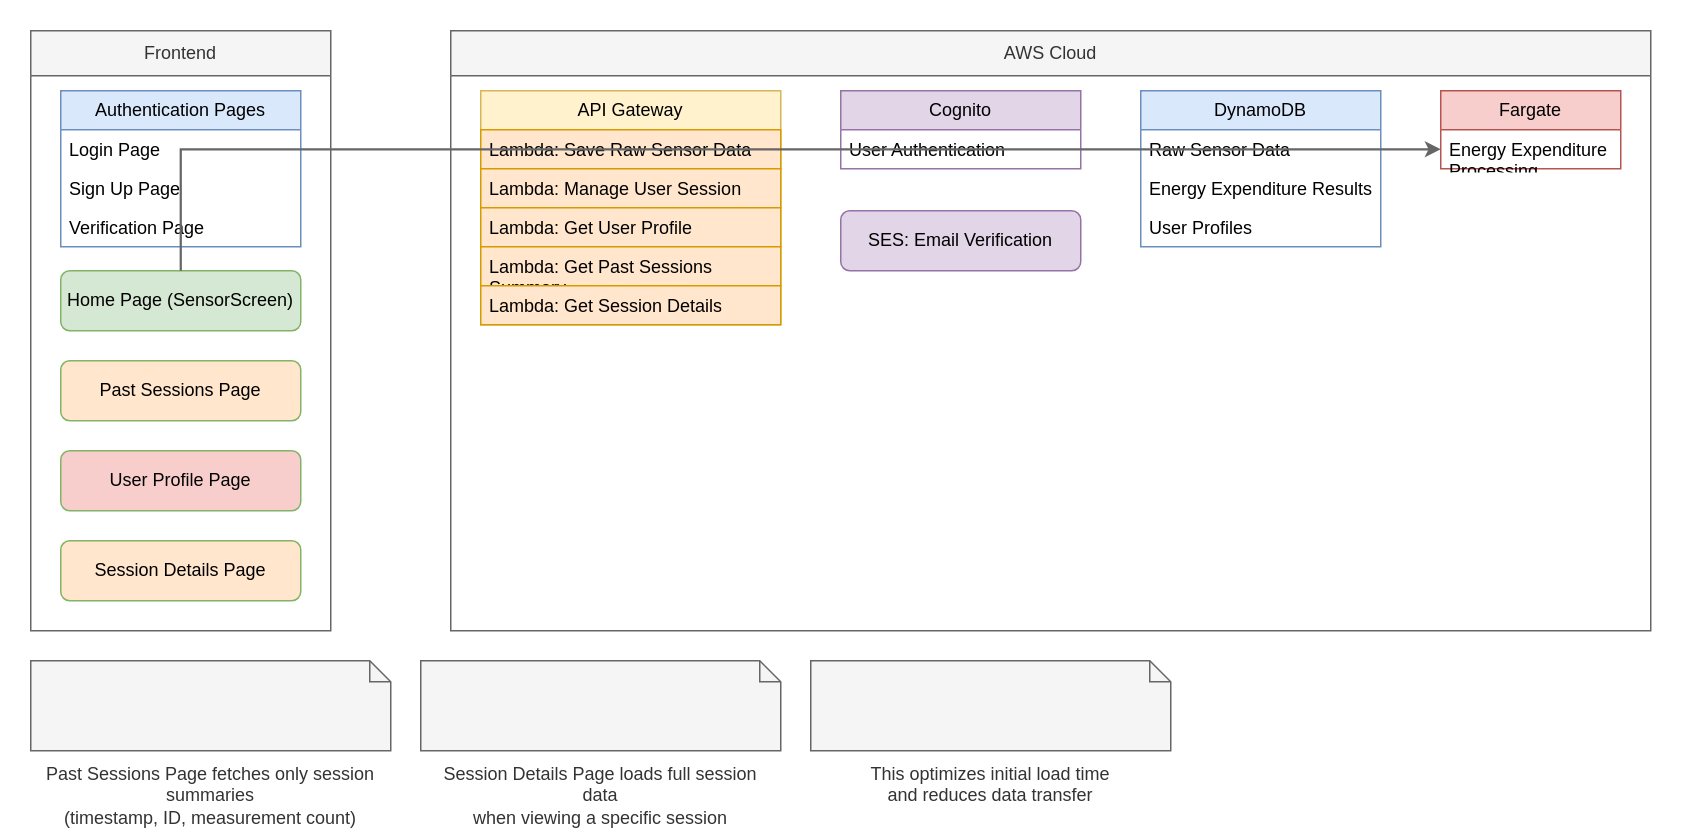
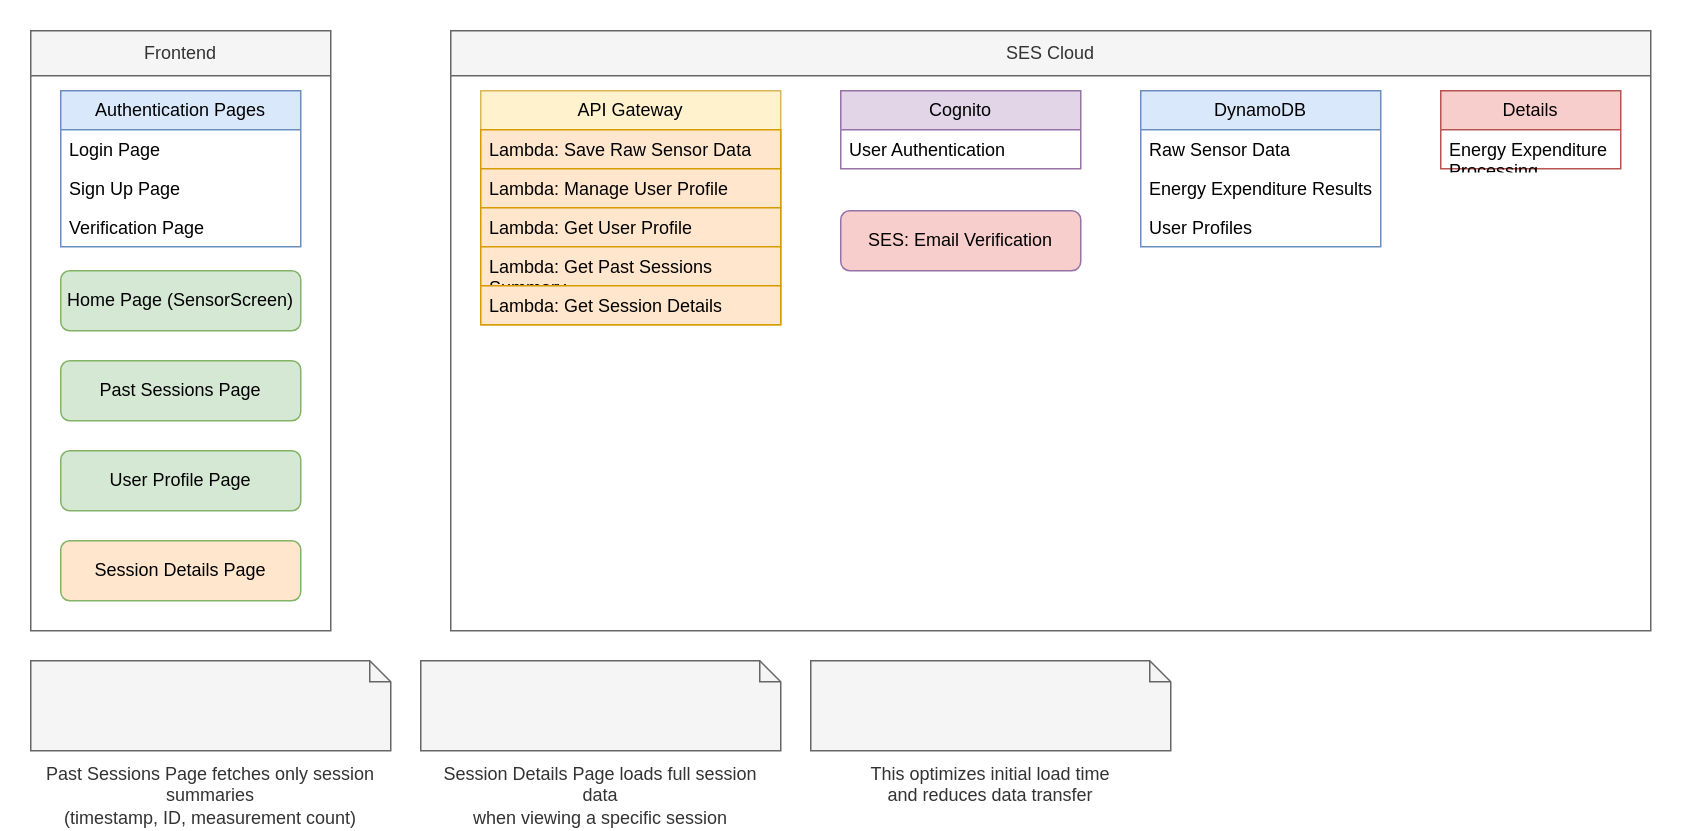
- <mxCell id="11" value="AWS Cloud" style="swimlane;fontStyle=0;childLayout=stackLayout;horizontal=1;startSize=30;horizontalStack=0;resizeParent=1;resizeParentMax=0;resizeLast=0;collapsible=1;marginBottom=0;whiteSpace=wrap;html=1;fillColor=#f5f5f5;strokeColor=#666666;fontColor=#333333;" vertex="1" parent="1"><mxGeometry x="300" y="20" width="800" height="400" as="geometry" /></mxCell>
+ <mxCell id="11" value="SES Cloud" style="swimlane;fontStyle=0;childLayout=stackLayout;horizontal=1;startSize=30;horizontalStack=0;resizeParent=1;resizeParentMax=0;resizeLast=0;collapsible=1;marginBottom=0;whiteSpace=wrap;html=1;fillColor=#f5f5f5;strokeColor=#666666;fontColor=#333333;" vertex="1" parent="1"><mxGeometry x="300" y="20" width="800" height="400" as="geometry" /></mxCell>
- <mxCell id="24" value="Fargate" style="swimlane;fontStyle=0;childLayout=stackLayout;horizontal=1;startSize=26;fillColor=#f8cecc;horizontalStack=0;resizeParent=1;resizeParentMax=0;resizeLast=0;collapsible=1;marginBottom=0;whiteSpace=wrap;html=1;strokeColor=#b85450;" vertex="1" parent="11"><mxGeometry x="660" y="40" width="120" height="52" as="geometry" /></mxCell>
+ <mxCell id="24" value="Details" style="swimlane;fontStyle=0;childLayout=stackLayout;horizontal=1;startSize=26;fillColor=#f8cecc;horizontalStack=0;resizeParent=1;resizeParentMax=0;resizeLast=0;collapsible=1;marginBottom=0;whiteSpace=wrap;html=1;strokeColor=#b85450;" vertex="1" parent="11"><mxGeometry x="660" y="40" width="120" height="52" as="geometry" /></mxCell>
- <mxCell id="27" value="" style="edgeStyle=orthogonalEdgeStyle;rounded=0;orthogonalLoop=1;jettySize=auto;html=1;strokeWidth=1.5;strokeColor=#666666;" edge="1" parent="1" source="7" target="25"><mxGeometry relative="1" as="geometry" /></mxCell>
- <mxCell id="14" value="Lambda: Manage User Session" style="text;strokeColor=#d79b00;fillColor=#ffe6cc;align=left;verticalAlign=top;spacingLeft=4;spacingRight=4;overflow=hidden;rotatable=0;points=[[0,0.5],[1,0.5]];portConstraint=eastwest;whiteSpace=wrap;html=1;" vertex="1" parent="12"><mxGeometry y="52" width="200" height="26" as="geometry" /></mxCell>
+ <mxCell id="14" value="Lambda: Manage User Profile" style="text;strokeColor=#d79b00;fillColor=#ffe6cc;align=left;verticalAlign=top;spacingLeft=4;spacingRight=4;overflow=hidden;rotatable=0;points=[[0,0.5],[1,0.5]];portConstraint=eastwest;whiteSpace=wrap;html=1;" vertex="1" parent="12"><mxGeometry y="52" width="200" height="26" as="geometry" /></mxCell>
- <mxCell id="26" value="SES: Email Verification" style="rounded=1;whiteSpace=wrap;html=1;fillColor=#e1d5e7;strokeColor=#9673a6;" vertex="1" parent="11"><mxGeometry x="260" y="120" width="160" height="40" as="geometry" /></mxCell>
+ <mxCell id="26" value="SES: Email Verification" style="rounded=1;whiteSpace=wrap;html=1;fillColor=#f8cecc;strokeColor=#9673a6;" vertex="1" parent="11"><mxGeometry x="260" y="120" width="160" height="40" as="geometry" /></mxCell>
- <mxCell id="8" value="Past Sessions Page" style="rounded=1;whiteSpace=wrap;html=1;fillColor=#ffe6cc;strokeColor=#82b366;" vertex="1" parent="2"><mxGeometry x="20" y="220" width="160" height="40" as="geometry" /></mxCell>
+ <mxCell id="8" value="Past Sessions Page" style="rounded=1;whiteSpace=wrap;html=1;fillColor=#d5e8d4;strokeColor=#82b366;" vertex="1" parent="2"><mxGeometry x="20" y="220" width="160" height="40" as="geometry" /></mxCell>
- <mxCell id="9" value="User Profile Page" style="rounded=1;whiteSpace=wrap;html=1;fillColor=#f8cecc;strokeColor=#82b366;" vertex="1" parent="2"><mxGeometry x="20" y="280" width="160" height="40" as="geometry" /></mxCell>
+ <mxCell id="9" value="User Profile Page" style="rounded=1;whiteSpace=wrap;html=1;fillColor=#d5e8d4;strokeColor=#82b366;" vertex="1" parent="2"><mxGeometry x="20" y="280" width="160" height="40" as="geometry" /></mxCell>
